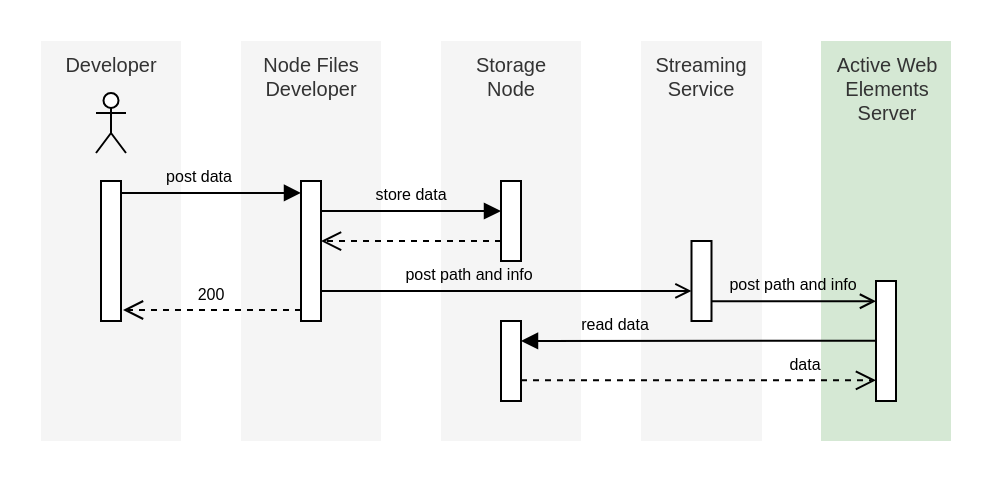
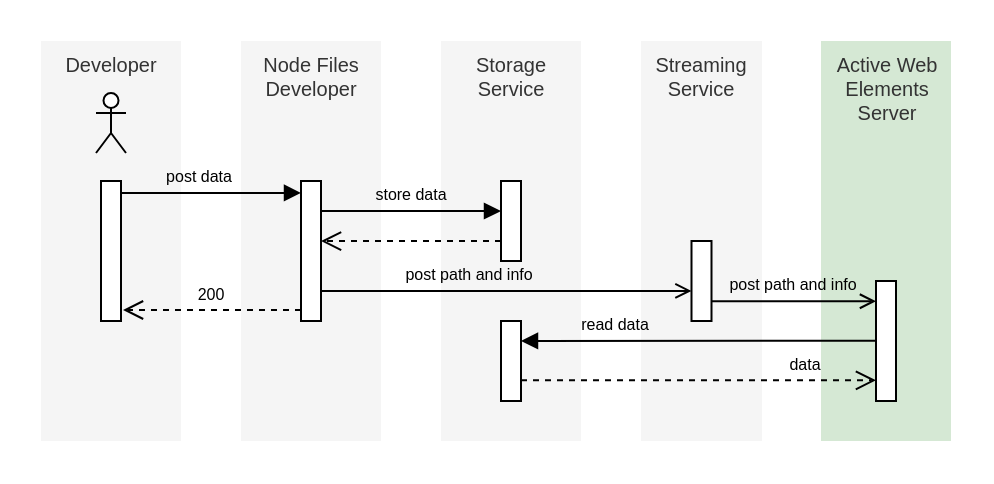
- <mxCell id="3" value="Storage&lt;br style=&quot;font-size: 10px;&quot;&gt;Node" style="html=1;fillColor=#f5f5f5;fontColor=#333333;strokeColor=none;verticalAlign=top;labelBackgroundColor=none;fontSize=10;" parent="1" vertex="1"><mxGeometry x="220" y="20" width="70" height="200" as="geometry" /></mxCell>
+ <mxCell id="3" value="Storage&lt;br style=&quot;font-size: 10px;&quot;&gt;Service" style="html=1;fillColor=#f5f5f5;fontColor=#333333;strokeColor=none;verticalAlign=top;labelBackgroundColor=none;fontSize=10;" parent="1" vertex="1"><mxGeometry x="220" y="20" width="70" height="200" as="geometry" /></mxCell>
